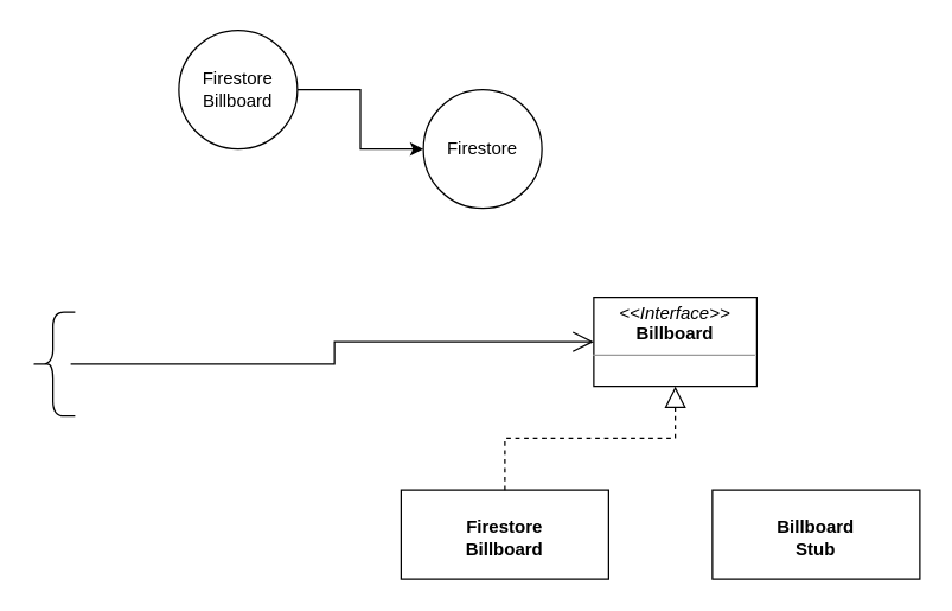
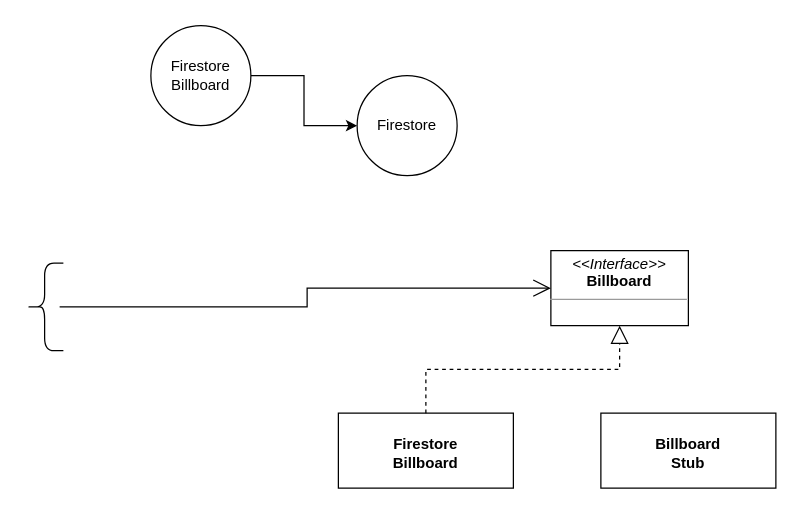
- <mxCell id="6" value="&lt;p style=&quot;margin: 0px ; margin-top: 4px ; text-align: center&quot;&gt;&lt;i&gt;&amp;lt;&amp;lt;Interface&amp;gt;&amp;gt;&lt;/i&gt;&lt;br&gt;&lt;b&gt;Billboard&lt;/b&gt;&lt;/p&gt;&lt;hr size=&quot;1&quot;&gt;&lt;p style=&quot;margin: 0px ; margin-left: 4px&quot;&gt;&lt;br&gt;&lt;/p&gt;" style="verticalAlign=top;align=left;overflow=fill;fontSize=12;fontFamily=Helvetica;html=1;" vertex="1" parent="1"><mxGeometry x="400" y="200" width="110" height="60" as="geometry" /></mxCell>
+ <mxCell id="6" value="&lt;p style=&quot;margin: 0px ; margin-top: 4px ; text-align: center&quot;&gt;&lt;i&gt;&amp;lt;&amp;lt;Interface&amp;gt;&amp;gt;&lt;/i&gt;&lt;br&gt;&lt;b&gt;Billboard&lt;/b&gt;&lt;/p&gt;&lt;hr size=&quot;1&quot;&gt;&lt;p style=&quot;margin: 0px ; margin-left: 4px&quot;&gt;&lt;br&gt;&lt;/p&gt;" style="verticalAlign=top;align=left;overflow=fill;fontSize=12;fontFamily=Helvetica;html=1;" vertex="1" parent="1"><mxGeometry x="440" y="200" width="110" height="60" as="geometry" /></mxCell>
